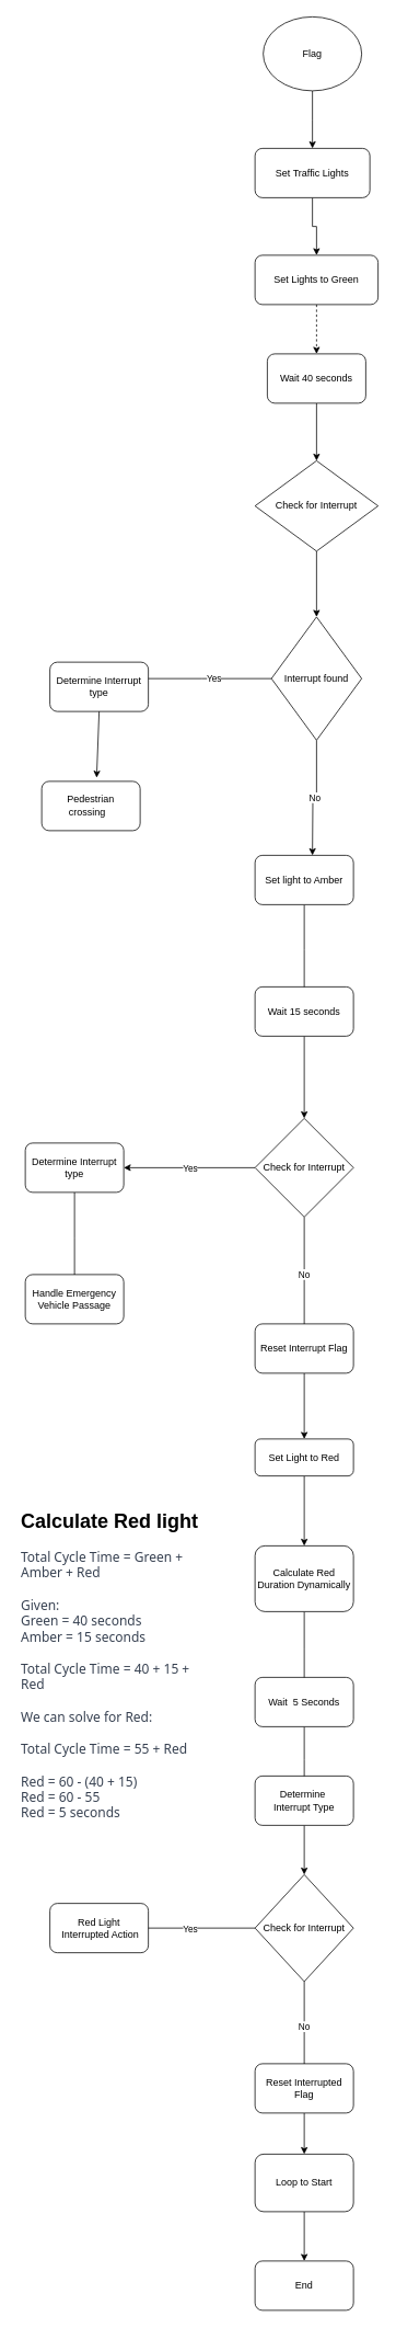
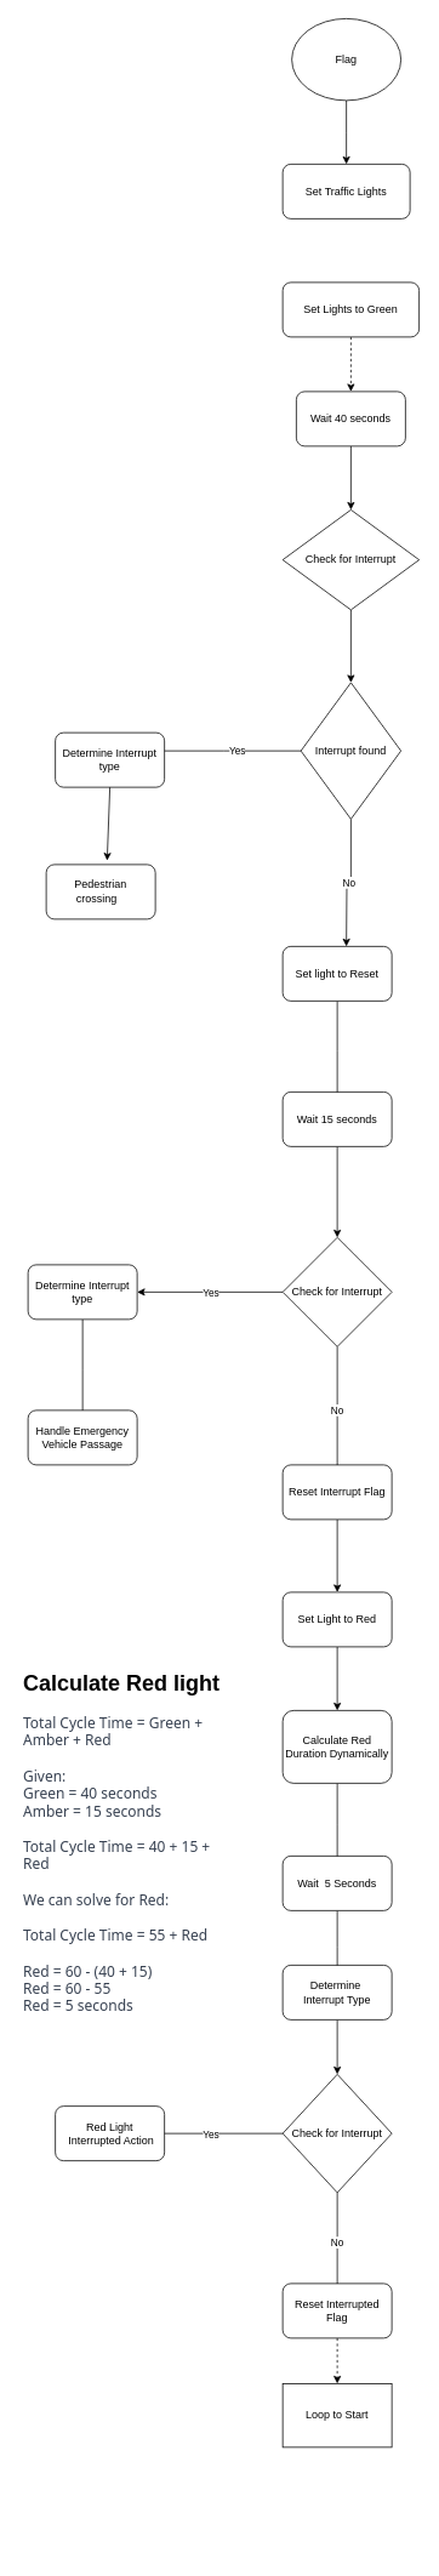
- <mxCell id="4" style="edgeStyle=orthogonalEdgeStyle;rounded=0;orthogonalLoop=1;jettySize=auto;html=1;" edge="1" parent="1" source="5" target="7"><mxGeometry relative="1" as="geometry"><mxPoint x="380" y="330" as="targetPoint" /></mxGeometry></mxCell>
- <mxCell id="20" value="Set light to Amber" style="rounded=1;whiteSpace=wrap;html=1;" vertex="1" parent="1"><mxGeometry x="310" y="1040" width="120" height="60" as="geometry" /></mxCell>
+ <mxCell id="20" value="Set light to Reset" style="rounded=1;whiteSpace=wrap;html=1;" vertex="1" parent="1"><mxGeometry x="310" y="1040" width="120" height="60" as="geometry" /></mxCell>
- <mxCell id="31" value="Set Light to Red" style="rounded=1;whiteSpace=wrap;html=1;" vertex="1" parent="1"><mxGeometry x="310" y="1750" width="120" height="45" as="geometry" /></mxCell>
+ <mxCell id="31" value="Set Light to Red" style="rounded=1;whiteSpace=wrap;html=1;" vertex="1" parent="1"><mxGeometry x="310" y="1750" width="120" height="60" as="geometry" /></mxCell>
- <mxCell id="44" style="edgeStyle=orthogonalEdgeStyle;rounded=0;orthogonalLoop=1;jettySize=auto;html=1;" edge="1" parent="1" source="45" target="47"><mxGeometry relative="1" as="geometry"><mxPoint x="370" y="2650" as="targetPoint" /></mxGeometry></mxCell>
+ <mxCell id="44" style="edgeStyle=orthogonalEdgeStyle;rounded=0;orthogonalLoop=1;jettySize=auto;html=1;dashed=1;" edge="1" parent="1" source="45" target="47"><mxGeometry relative="1" as="geometry"><mxPoint x="370" y="2650" as="targetPoint" /></mxGeometry></mxCell>
- <mxCell id="47" value="Loop to Start" style="rounded=1;whiteSpace=wrap;html=1;" vertex="1" parent="1"><mxGeometry x="310" y="2620" width="120" height="70" as="geometry" /></mxCell>
+ <mxCell id="47" value="Loop to Start" style="whiteSpace=wrap;html=1;rounded=0;" vertex="1" parent="1"><mxGeometry x="310" y="2620" width="120" height="70" as="geometry" /></mxCell>
- <mxCell id="46" style="edgeStyle=orthogonalEdgeStyle;rounded=0;orthogonalLoop=1;jettySize=auto;html=1;" edge="1" parent="1" source="47" target="48"><mxGeometry relative="1" as="geometry"><mxPoint x="370" y="2780" as="targetPoint" /></mxGeometry></mxCell>
- <mxCell id="48" value="End" style="rounded=1;whiteSpace=wrap;html=1;" vertex="1" parent="1"><mxGeometry x="310" y="2750" width="120" height="60" as="geometry" /></mxCell>
